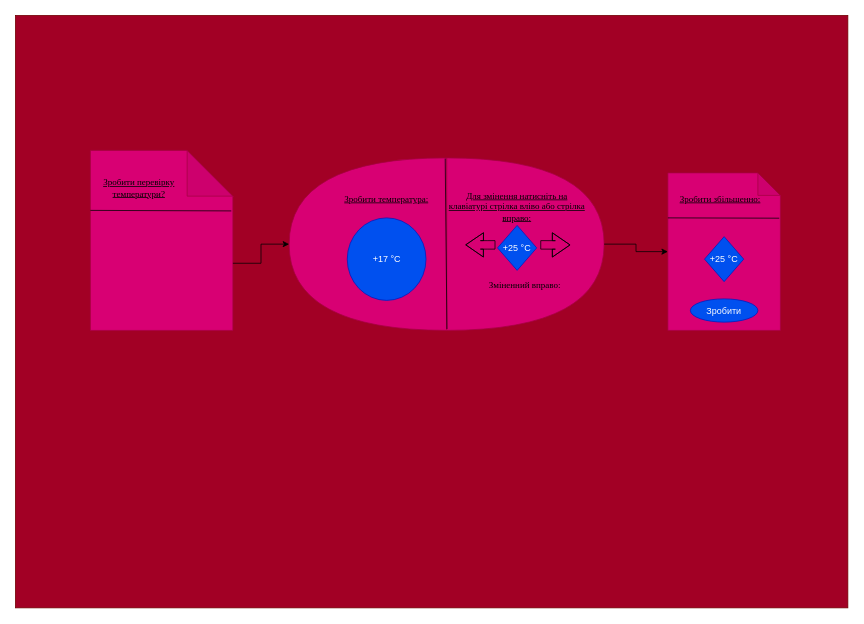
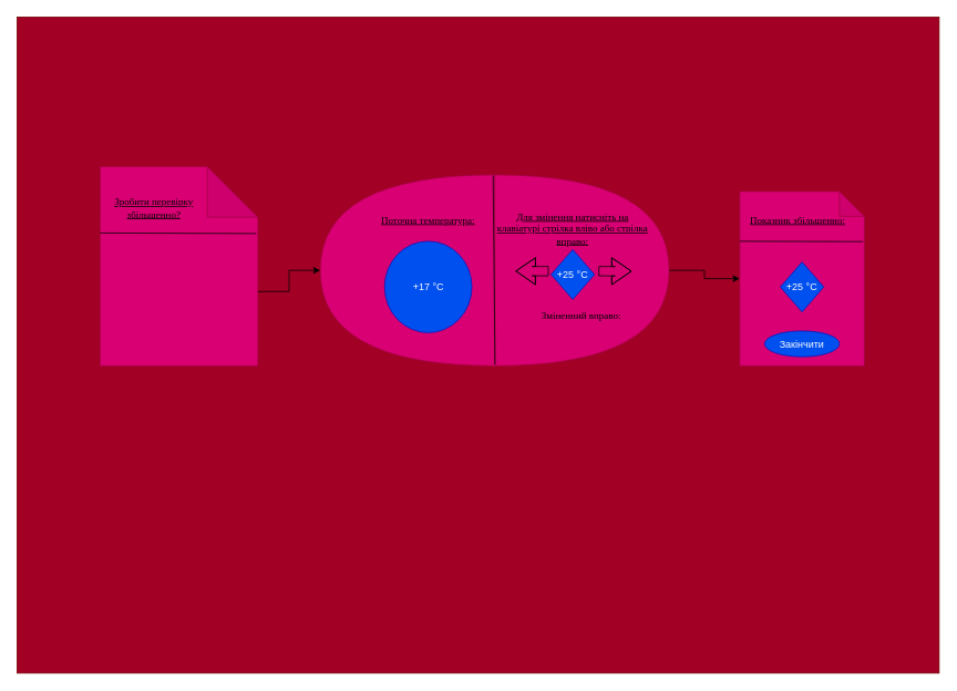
- <mxCell id="5" value="&lt;u&gt;Зробити перевірку температури?&lt;/u&gt;" style="text;html=1;strokeColor=none;fillColor=none;align=center;verticalAlign=middle;whiteSpace=wrap;rounded=0;fontFamily=Lucida Console;" vertex="1" parent="1"><mxGeometry x="120" y="220" width="130" height="60" as="geometry" /></mxCell>
+ <mxCell id="5" value="&lt;u&gt;Зробити перевірку збільшенно?&lt;/u&gt;" style="text;html=1;strokeColor=none;fillColor=none;align=center;verticalAlign=middle;whiteSpace=wrap;rounded=0;fontFamily=Lucida Console;" vertex="1" parent="1"><mxGeometry x="120" y="220" width="130" height="60" as="geometry" /></mxCell>
- <mxCell id="9" value="&lt;font face=&quot;Lucida Console&quot;&gt;&lt;u&gt;Зробити температура:&lt;/u&gt;&lt;/font&gt;" style="text;html=1;strokeColor=none;fillColor=none;align=center;verticalAlign=middle;whiteSpace=wrap;rounded=0;" vertex="1" parent="1"><mxGeometry x="440" y="240" width="150" height="50" as="geometry" /></mxCell>
+ <mxCell id="9" value="&lt;font face=&quot;Lucida Console&quot;&gt;&lt;u&gt;Поточна температура:&lt;/u&gt;&lt;/font&gt;" style="text;html=1;strokeColor=none;fillColor=none;align=center;verticalAlign=middle;whiteSpace=wrap;rounded=0;" vertex="1" parent="1"><mxGeometry x="440" y="240" width="150" height="50" as="geometry" /></mxCell>
- <mxCell id="18" value="&lt;font face=&quot;Lucida Console&quot;&gt;&lt;u&gt;Зробити збільшенно:&lt;/u&gt;&lt;/font&gt;" style="text;html=1;strokeColor=none;fillColor=none;align=center;verticalAlign=middle;whiteSpace=wrap;rounded=0;" vertex="1" parent="1"><mxGeometry x="890" y="250" width="140" height="30" as="geometry" /></mxCell>
+ <mxCell id="18" value="&lt;font face=&quot;Lucida Console&quot;&gt;&lt;u&gt;Показник збільшенно:&lt;/u&gt;&lt;/font&gt;" style="text;html=1;strokeColor=none;fillColor=none;align=center;verticalAlign=middle;whiteSpace=wrap;rounded=0;" vertex="1" parent="1"><mxGeometry x="890" y="250" width="140" height="30" as="geometry" /></mxCell>
- <mxCell id="20" value="Зробити" style="ellipse;whiteSpace=wrap;html=1;fillColor=#0050ef;fontColor=#ffffff;strokeColor=#001DBC;" vertex="1" parent="1"><mxGeometry x="920" y="398" width="90" height="31" as="geometry" /></mxCell>
+ <mxCell id="20" value="Закінчити" style="ellipse;whiteSpace=wrap;html=1;fillColor=#0050ef;fontColor=#ffffff;strokeColor=#001DBC;" vertex="1" parent="1"><mxGeometry x="920" y="398" width="90" height="31" as="geometry" /></mxCell>
